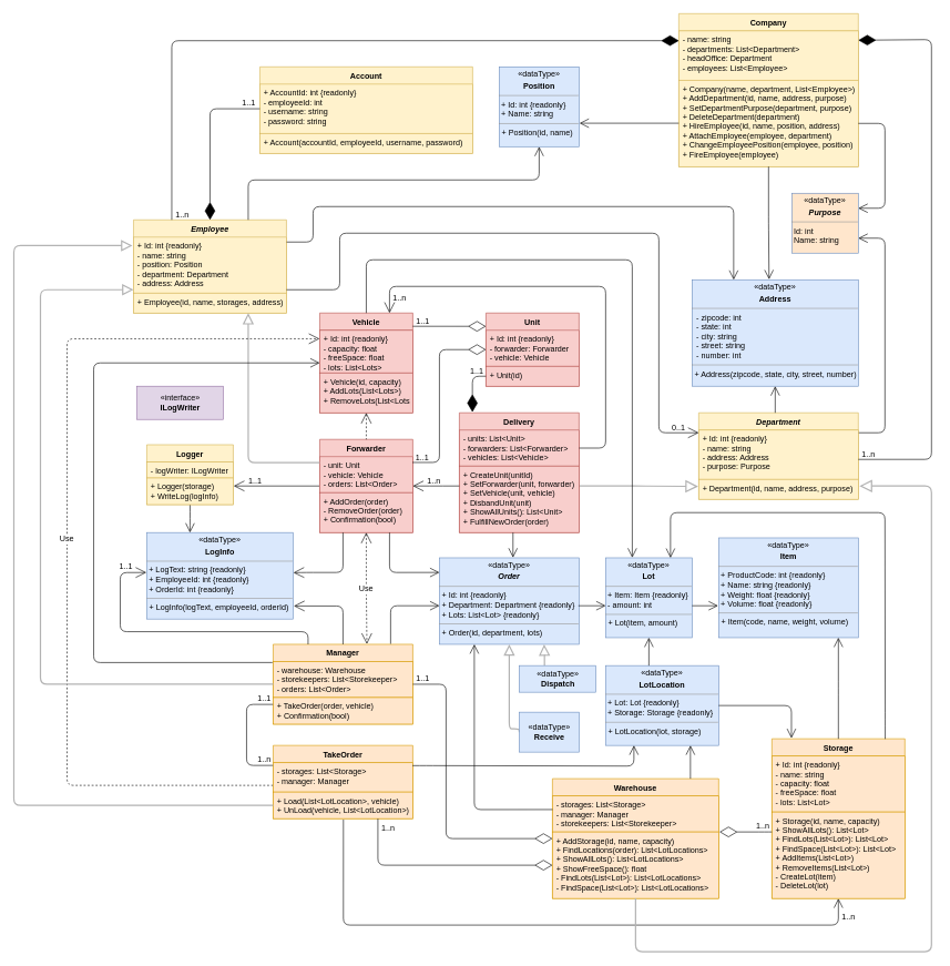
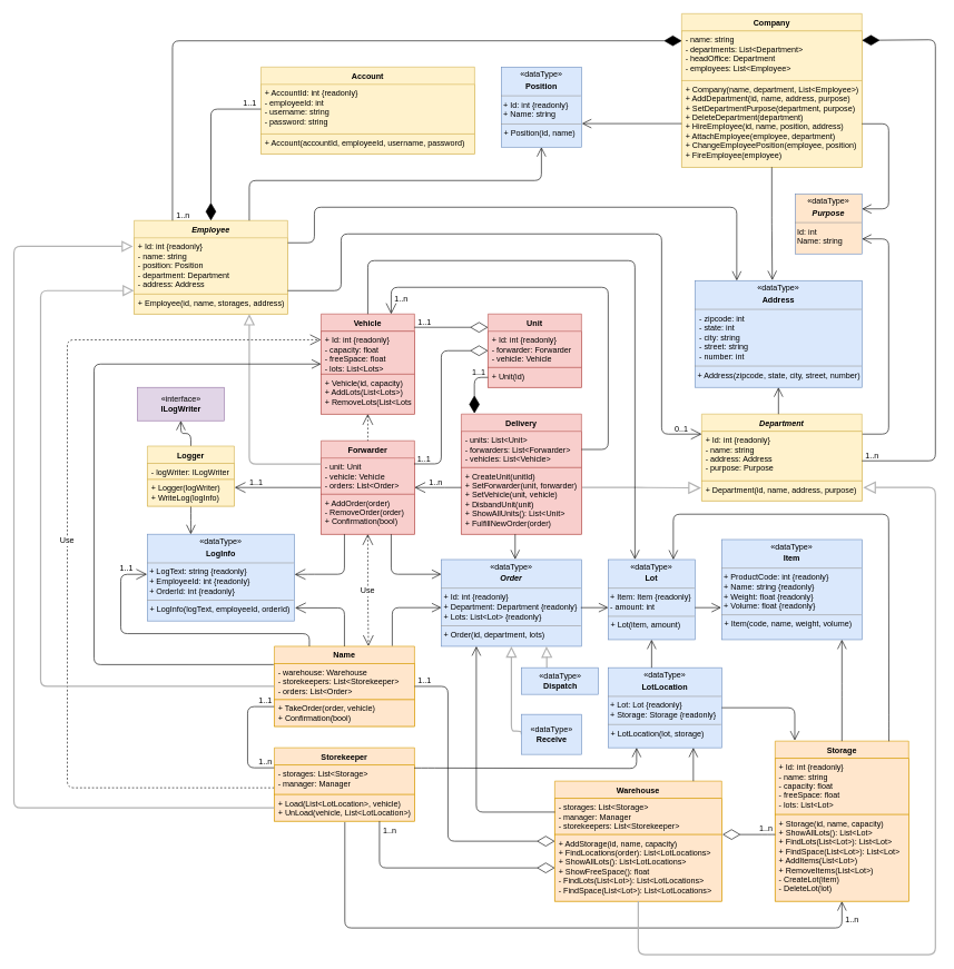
+ <mxCell id="40" value="" style="endArrow=open;html=1;endSize=12;startArrow=none;startSize=14;startFill=0;edgeStyle=orthogonalEdgeStyle;rounded=1;labelBackgroundColor=#E6E6E6;fontSize=12;fontColor=default;targetPerimeterSpacing=0;jumpSize=8;exitX=0.5;exitY=0;exitDx=0;exitDy=0;" parent="1" source="105" target="39" edge="1"><mxGeometry relative="1" as="geometry"><mxPoint x="440" y="405" as="sourcePoint" /><mxPoint x="440.02" y="305" as="targetPoint" /></mxGeometry></mxCell>
- <mxCell id="107" value="+ Logger(storage)&#10;+ WriteLog(logInfo)" style="text;strokeColor=#d6b656;fillColor=#fff2cc;align=left;verticalAlign=top;spacingLeft=4;spacingRight=4;overflow=hidden;rotatable=0;points=[[0,0.5],[1,0.5]];portConstraint=eastwest;shadow=0;glass=0;" parent="105" vertex="1"><mxGeometry y="50" width="130" height="40" as="geometry" /></mxCell>
+ <mxCell id="107" value="+ Logger(logWriter)&#10;+ WriteLog(logInfo)" style="text;strokeColor=#d6b656;fillColor=#fff2cc;align=left;verticalAlign=top;spacingLeft=4;spacingRight=4;overflow=hidden;rotatable=0;points=[[0,0.5],[1,0.5]];portConstraint=eastwest;shadow=0;glass=0;" parent="105" vertex="1"><mxGeometry y="50" width="130" height="40" as="geometry" /></mxCell>
- <mxCell id="25" value="Manager" style="swimlane;fontStyle=1;align=center;verticalAlign=top;childLayout=stackLayout;horizontal=1;startSize=26;horizontalStack=0;resizeParent=1;resizeParentMax=0;resizeLast=0;collapsible=1;marginBottom=0;shadow=0;glass=0;strokeColor=#d79b00;fillColor=#ffe6cc;" parent="1" vertex="1"><mxGeometry x="410" y="968" width="210" height="120" as="geometry" /></mxCell>
+ <mxCell id="25" value="Name" style="swimlane;fontStyle=1;align=center;verticalAlign=top;childLayout=stackLayout;horizontal=1;startSize=26;horizontalStack=0;resizeParent=1;resizeParentMax=0;resizeLast=0;collapsible=1;marginBottom=0;shadow=0;glass=0;strokeColor=#d79b00;fillColor=#ffe6cc;" parent="1" vertex="1"><mxGeometry x="410" y="968" width="210" height="120" as="geometry" /></mxCell>
- <mxCell id="28" value="TakeOrder" style="swimlane;fontStyle=1;align=center;verticalAlign=top;childLayout=stackLayout;horizontal=1;startSize=26;horizontalStack=0;resizeParent=1;resizeParentMax=0;resizeLast=0;collapsible=1;marginBottom=0;shadow=0;glass=0;strokeColor=#d79b00;fillColor=#ffe6cc;" parent="1" vertex="1"><mxGeometry x="410" y="1120" width="210" height="110" as="geometry" /></mxCell>
+ <mxCell id="28" value="Storekeeper" style="swimlane;fontStyle=1;align=center;verticalAlign=top;childLayout=stackLayout;horizontal=1;startSize=26;horizontalStack=0;resizeParent=1;resizeParentMax=0;resizeLast=0;collapsible=1;marginBottom=0;shadow=0;glass=0;strokeColor=#d79b00;fillColor=#ffe6cc;" parent="1" vertex="1"><mxGeometry x="410" y="1120" width="210" height="110" as="geometry" /></mxCell>
